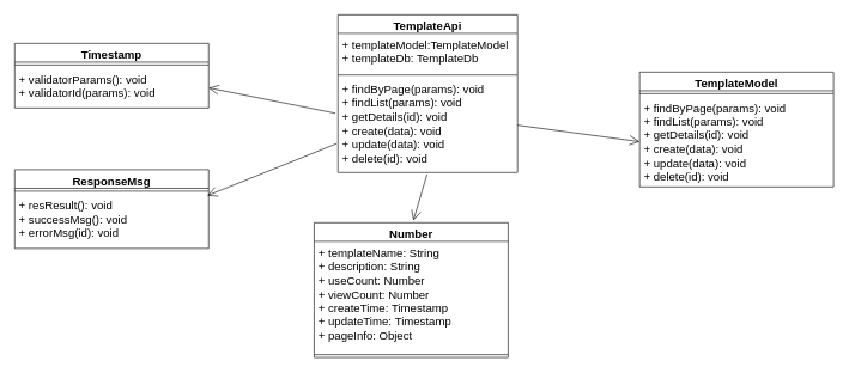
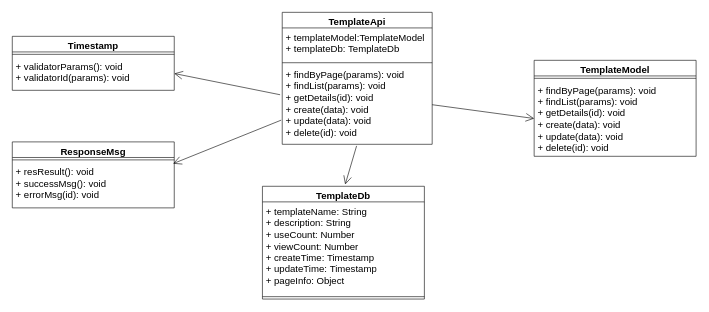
- <mxCell id="19" value="Number" style="swimlane;fontStyle=1;align=center;verticalAlign=top;childLayout=stackLayout;horizontal=1;startSize=26;horizontalStack=0;resizeParent=1;resizeParentMax=0;resizeLast=0;collapsible=1;marginBottom=0;whiteSpace=wrap;html=1;fontSize=16;" vertex="1" parent="1"><mxGeometry x="437" y="310" width="270" height="188" as="geometry" /></mxCell>
+ <mxCell id="19" value="TemplateDb" style="swimlane;fontStyle=1;align=center;verticalAlign=top;childLayout=stackLayout;horizontal=1;startSize=26;horizontalStack=0;resizeParent=1;resizeParentMax=0;resizeLast=0;collapsible=1;marginBottom=0;whiteSpace=wrap;html=1;fontSize=16;" vertex="1" parent="1"><mxGeometry x="437" y="310" width="270" height="188" as="geometry" /></mxCell>
